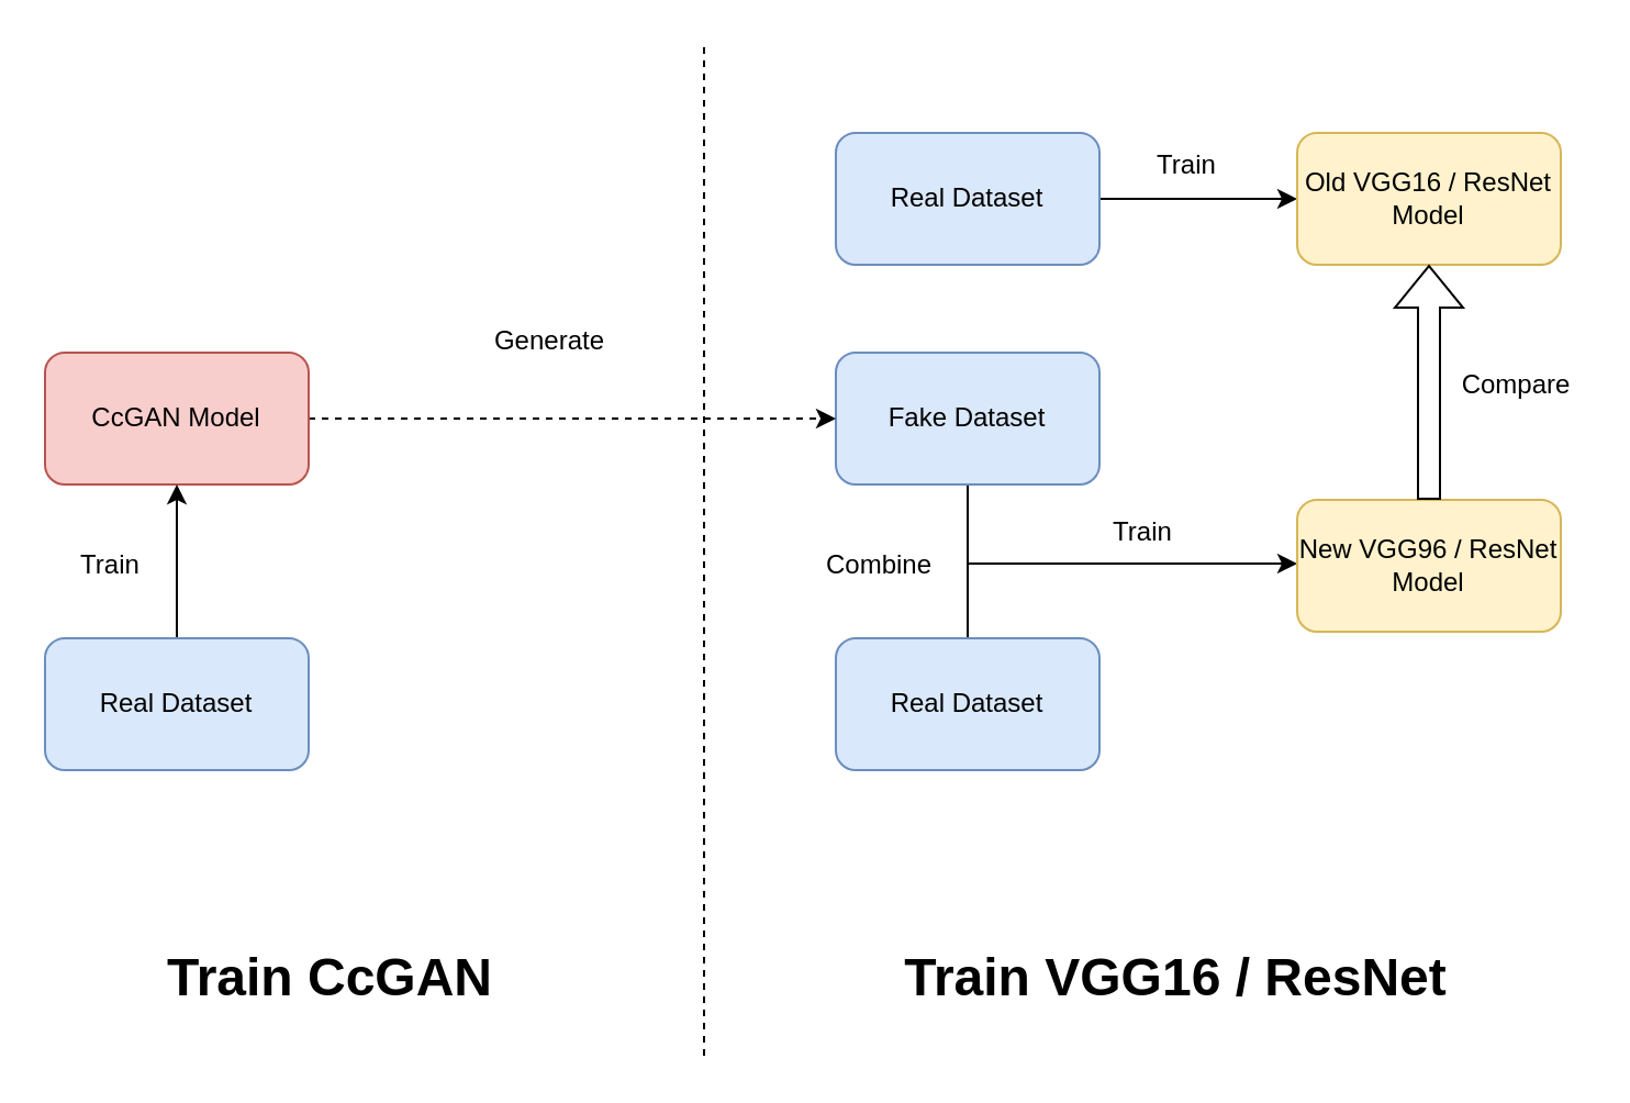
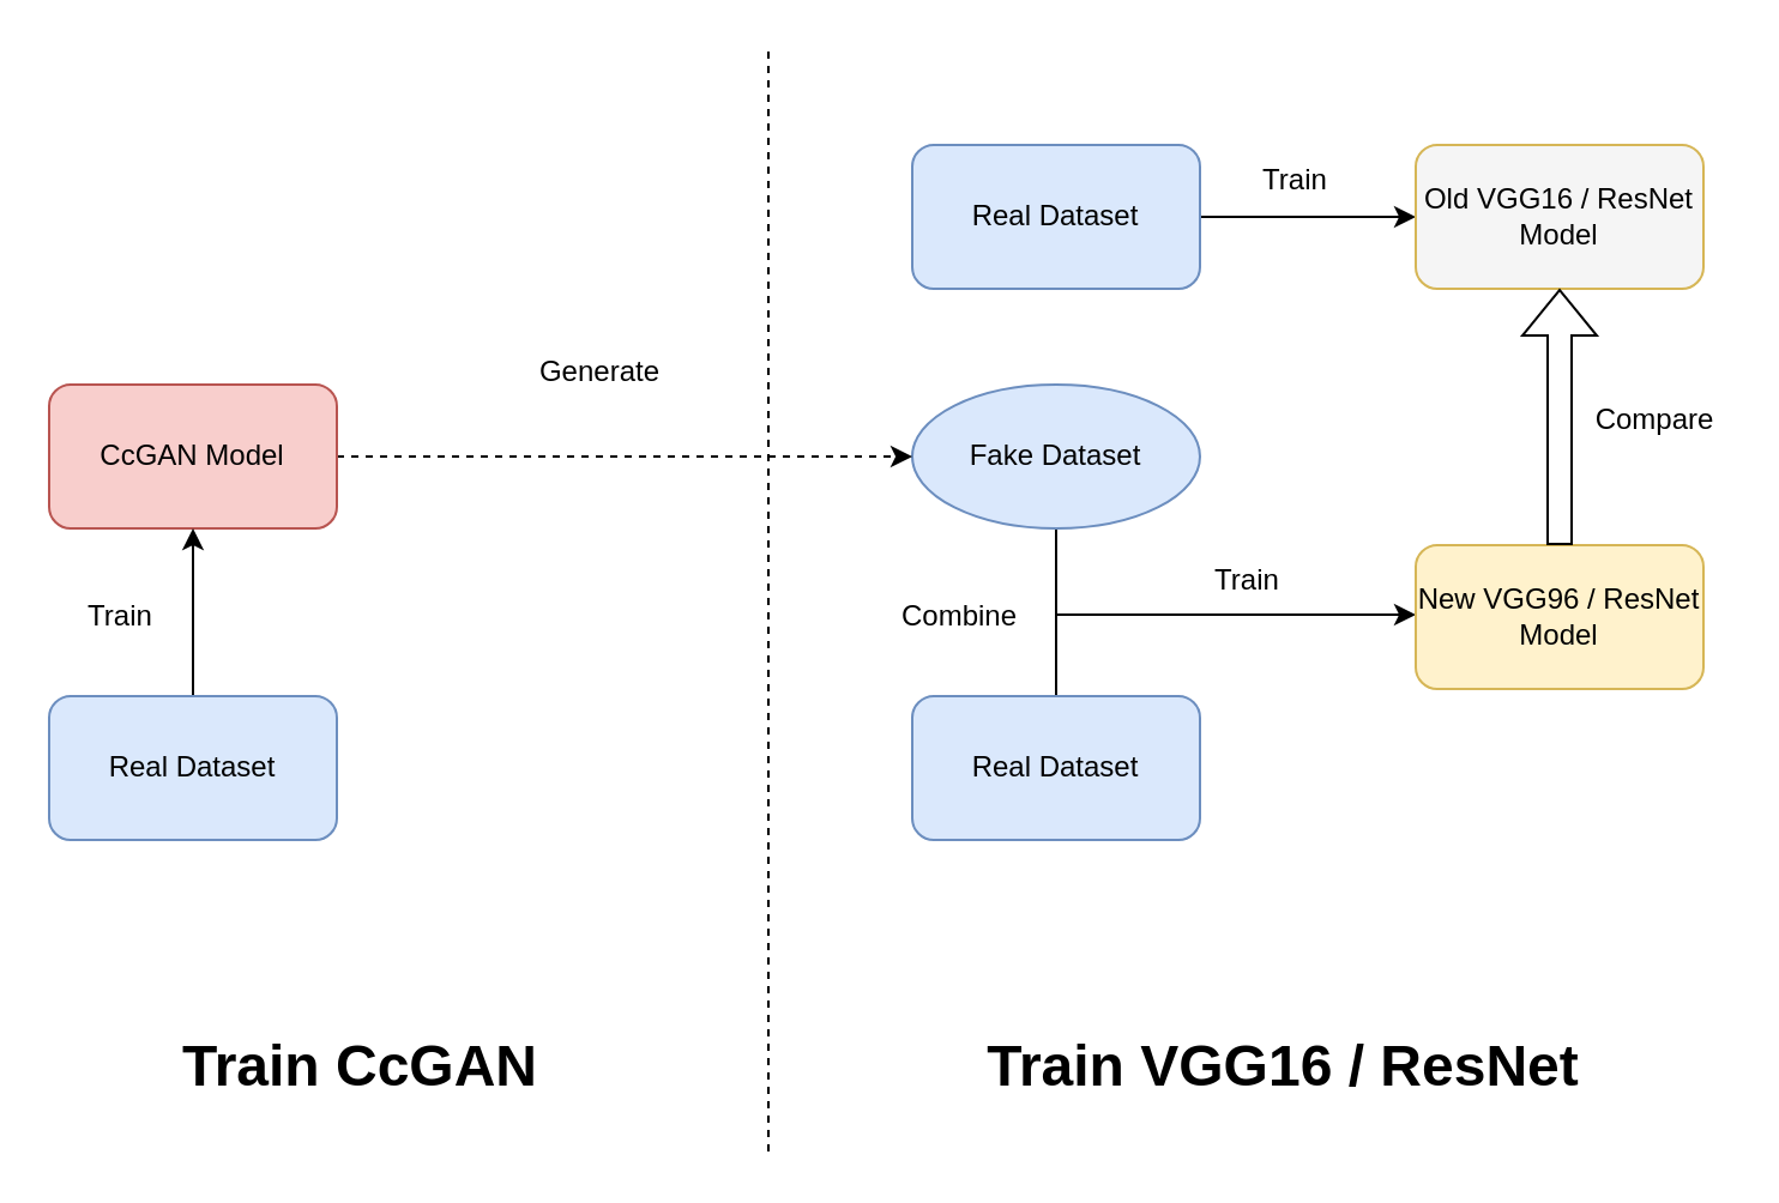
- <mxCell id="8" value="Old&amp;nbsp;&lt;span style=&quot;background-color: transparent; color: light-dark(rgb(0, 0, 0), rgb(255, 255, 255));&quot;&gt;VGG16 / ResNet Model&lt;/span&gt;" style="rounded=1;whiteSpace=wrap;html=1;fillColor=#fff2cc;strokeColor=#d6b656;" vertex="1" parent="1"><mxGeometry x="590" y="60" width="120" height="60" as="geometry" /></mxCell>
+ <mxCell id="8" value="Old&amp;nbsp;&lt;span style=&quot;background-color: transparent; color: light-dark(rgb(0, 0, 0), rgb(255, 255, 255));&quot;&gt;VGG16 / ResNet Model&lt;/span&gt;" style="rounded=1;whiteSpace=wrap;html=1;fillColor=#f5f5f5;strokeColor=#d6b656;" vertex="1" parent="1"><mxGeometry x="590" y="60" width="120" height="60" as="geometry" /></mxCell>
- <mxCell id="5" value="Fake Dataset" style="rounded=1;whiteSpace=wrap;html=1;fillColor=#dae8fc;strokeColor=#6c8ebf;" vertex="1" parent="1"><mxGeometry x="380" y="160" width="120" height="60" as="geometry" /></mxCell>
+ <mxCell id="5" value="Fake Dataset" style="ellipse;whiteSpace=wrap;html=1;fillColor=#dae8fc;strokeColor=#6c8ebf;" vertex="1" parent="1"><mxGeometry x="380" y="160" width="120" height="60" as="geometry" /></mxCell>
